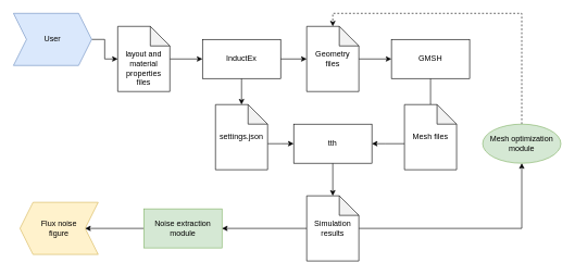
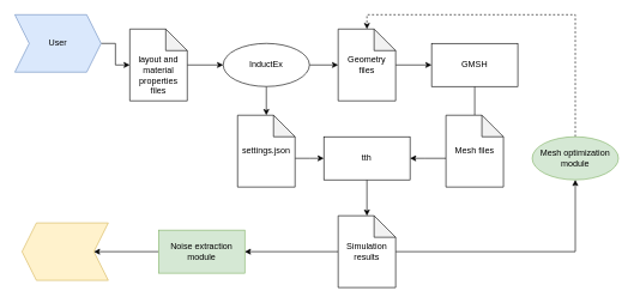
- <mxCell id="6" value="InductEx" style="whiteSpace=wrap;html=1;" parent="1" vertex="1"><mxGeometry x="310" y="60" width="120" height="60" as="geometry" /></mxCell>
+ <mxCell id="6" value="InductEx" style="ellipse;whiteSpace=wrap;html=1;" parent="1" vertex="1"><mxGeometry x="310" y="60" width="120" height="60" as="geometry" /></mxCell>
- <mxCell id="27" value="&lt;div&gt;Flux noise &lt;br&gt;&lt;/div&gt;&lt;div&gt;figure&lt;br&gt;&lt;/div&gt;" style="text;html=1;strokeColor=none;fillColor=none;align=center;verticalAlign=middle;whiteSpace=wrap;rounded=0;" parent="1" vertex="1"><mxGeometry x="60" y="335" width="60" height="30" as="geometry" /></mxCell>
